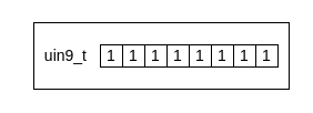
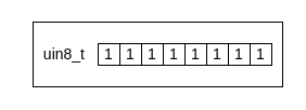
- <mxCell id="11" value="&lt;div align=&quot;right&quot;&gt;uin9_t&lt;/div&gt;" style="text;html=1;strokeColor=none;fillColor=none;align=right;verticalAlign=middle;whiteSpace=wrap;rounded=0;fontSize=14;fontColor=#000000;" vertex="1" parent="1"><mxGeometry x="20" y="35" width="60" height="30" as="geometry" /></mxCell>
+ <mxCell id="11" value="&lt;div align=&quot;right&quot;&gt;uin8_t&lt;/div&gt;" style="text;html=1;strokeColor=none;fillColor=none;align=right;verticalAlign=middle;whiteSpace=wrap;rounded=0;fontSize=14;fontColor=#000000;" vertex="1" parent="1"><mxGeometry x="20" y="35" width="60" height="30" as="geometry" /></mxCell>
